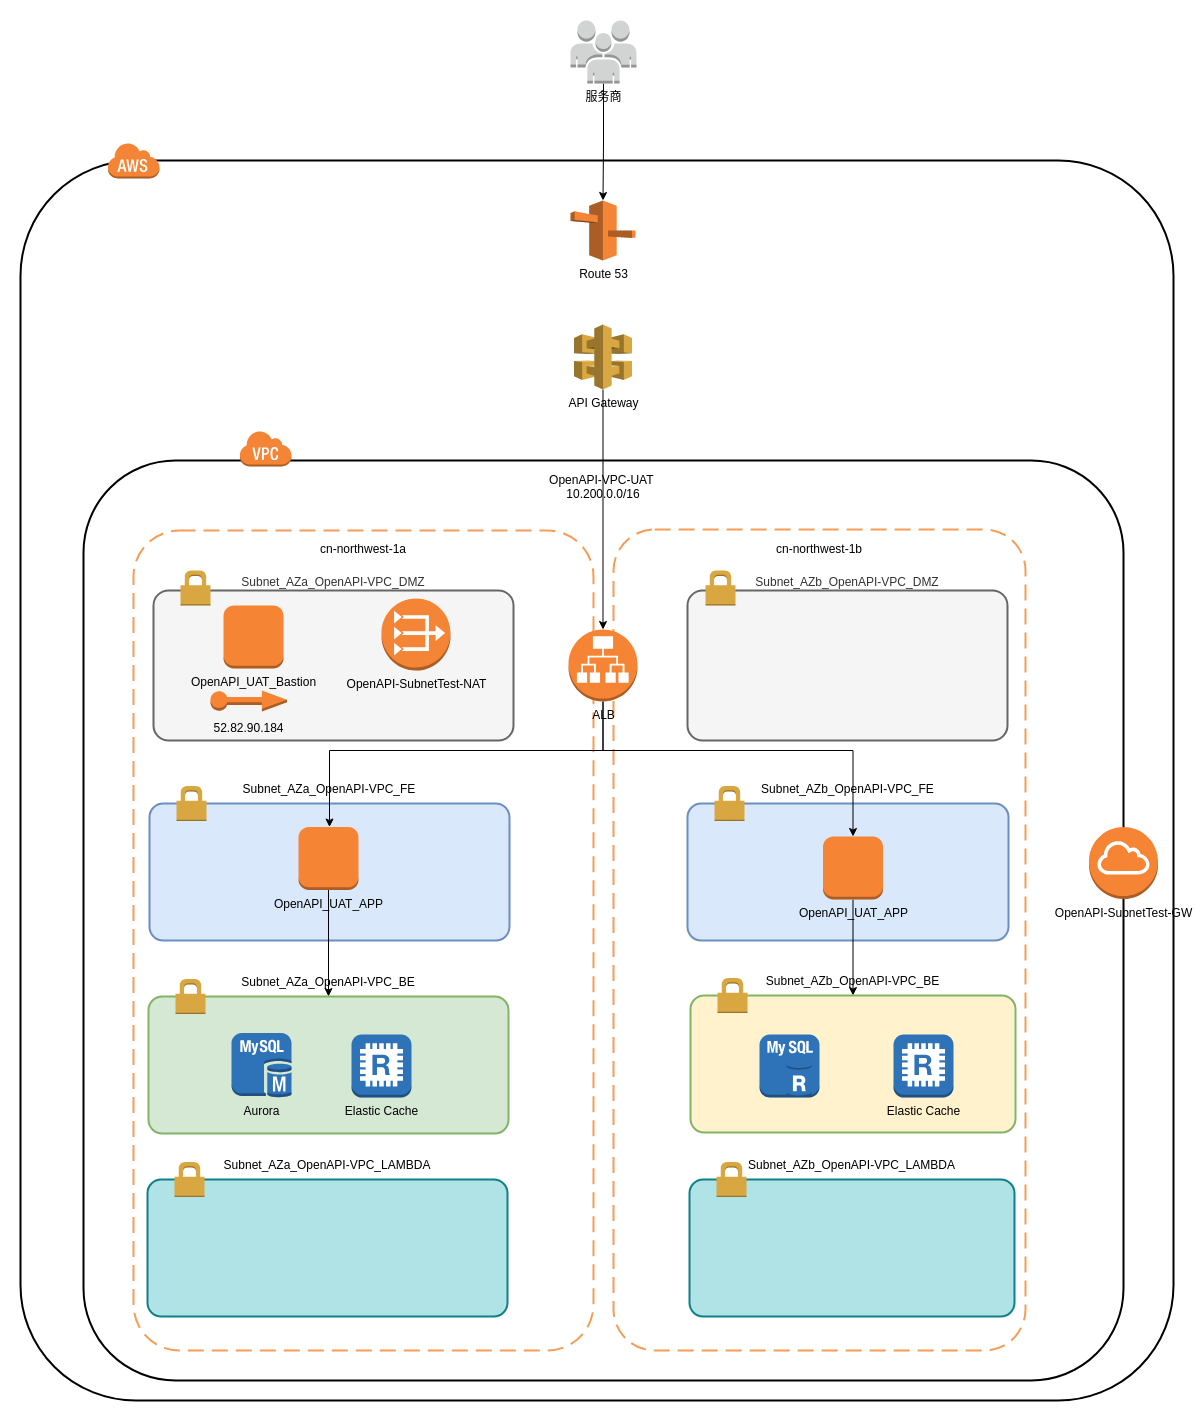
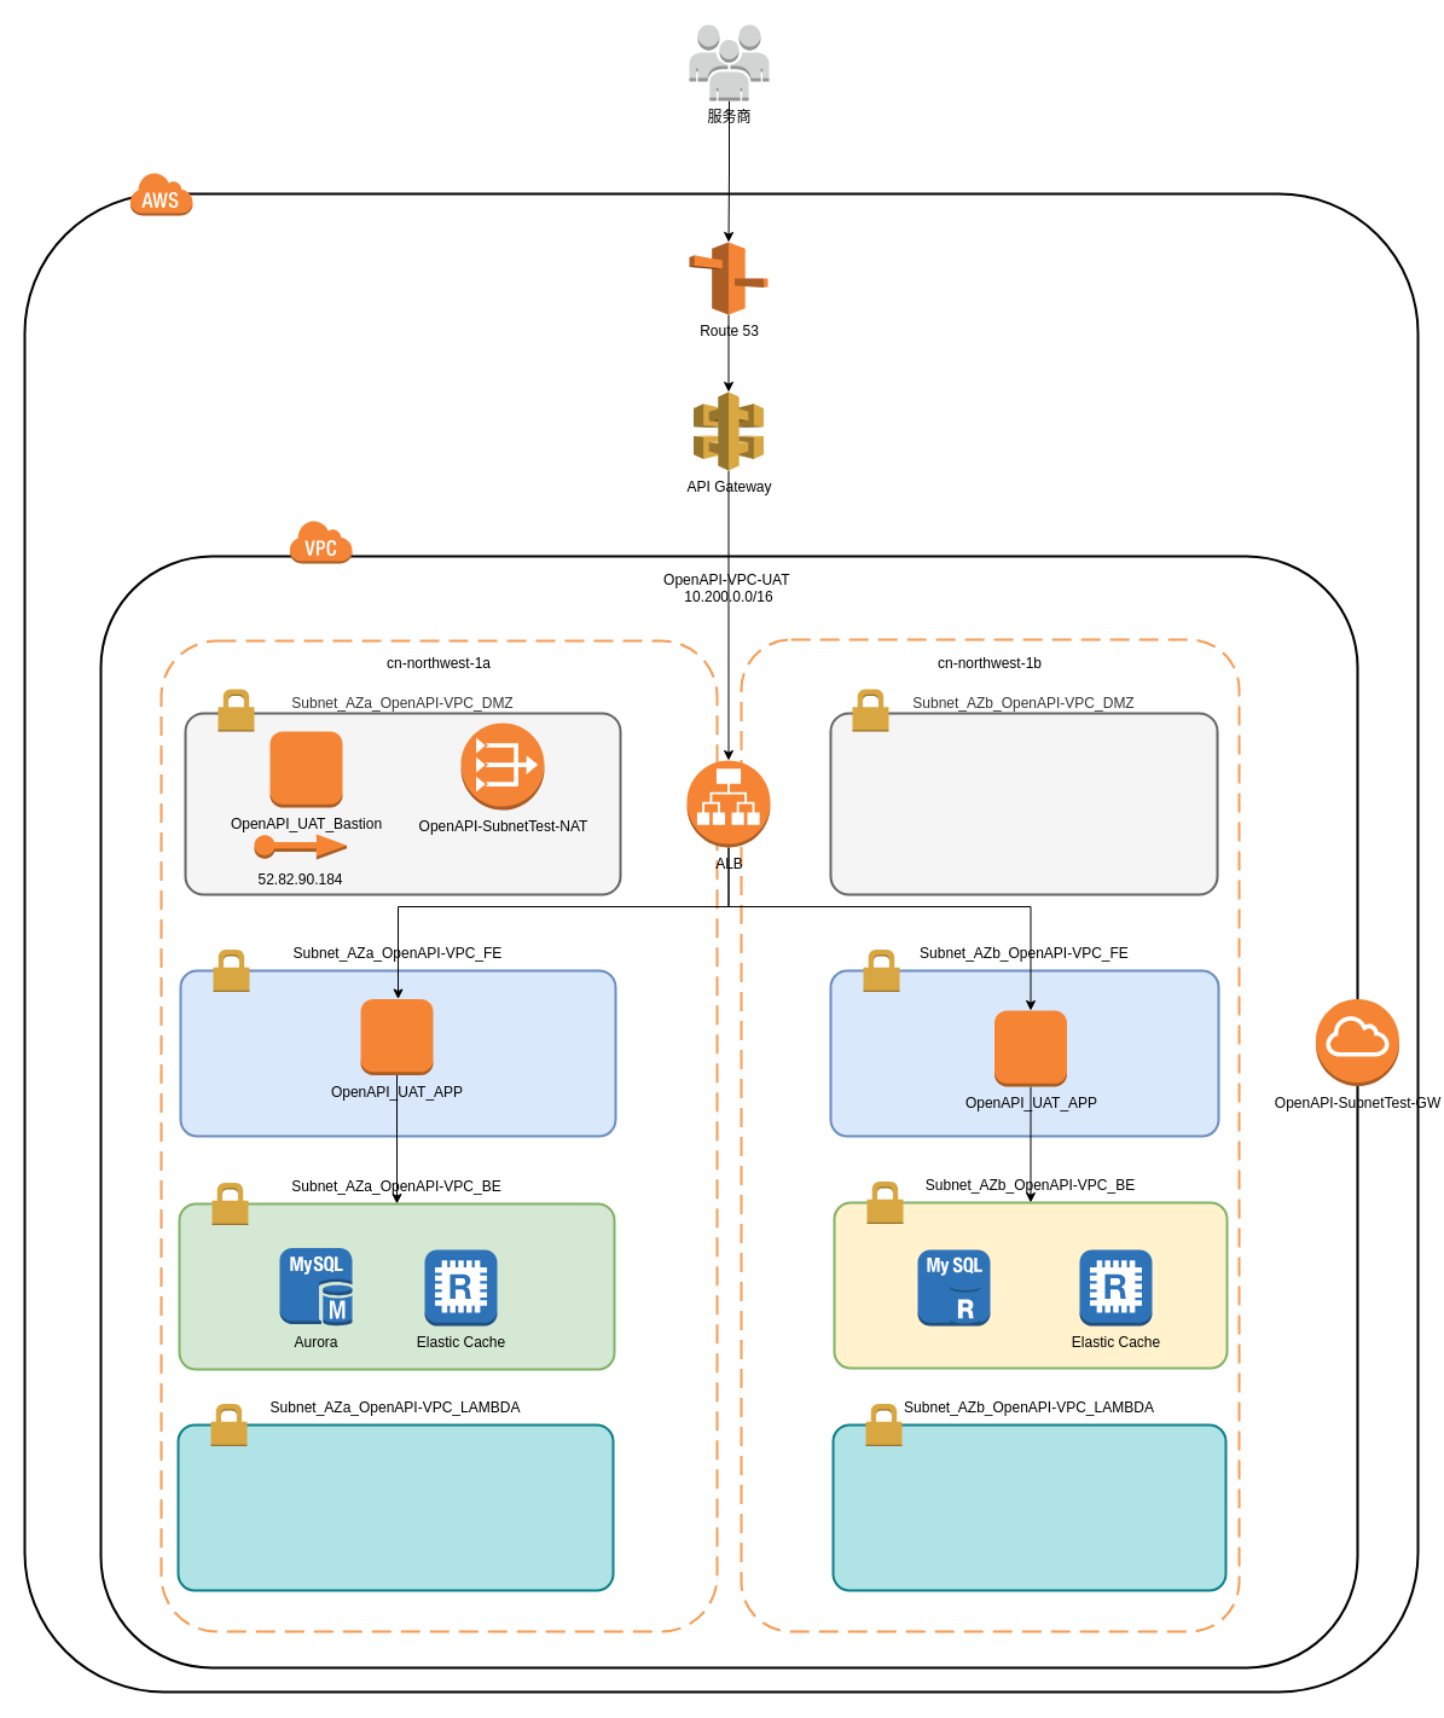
+ <mxCell id="6" value="" style="edgeStyle=orthogonalEdgeStyle;rounded=0;orthogonalLoop=1;jettySize=auto;html=1;" edge="1" parent="1" source="7" target="9"><mxGeometry relative="1" as="geometry" /></mxCell>
